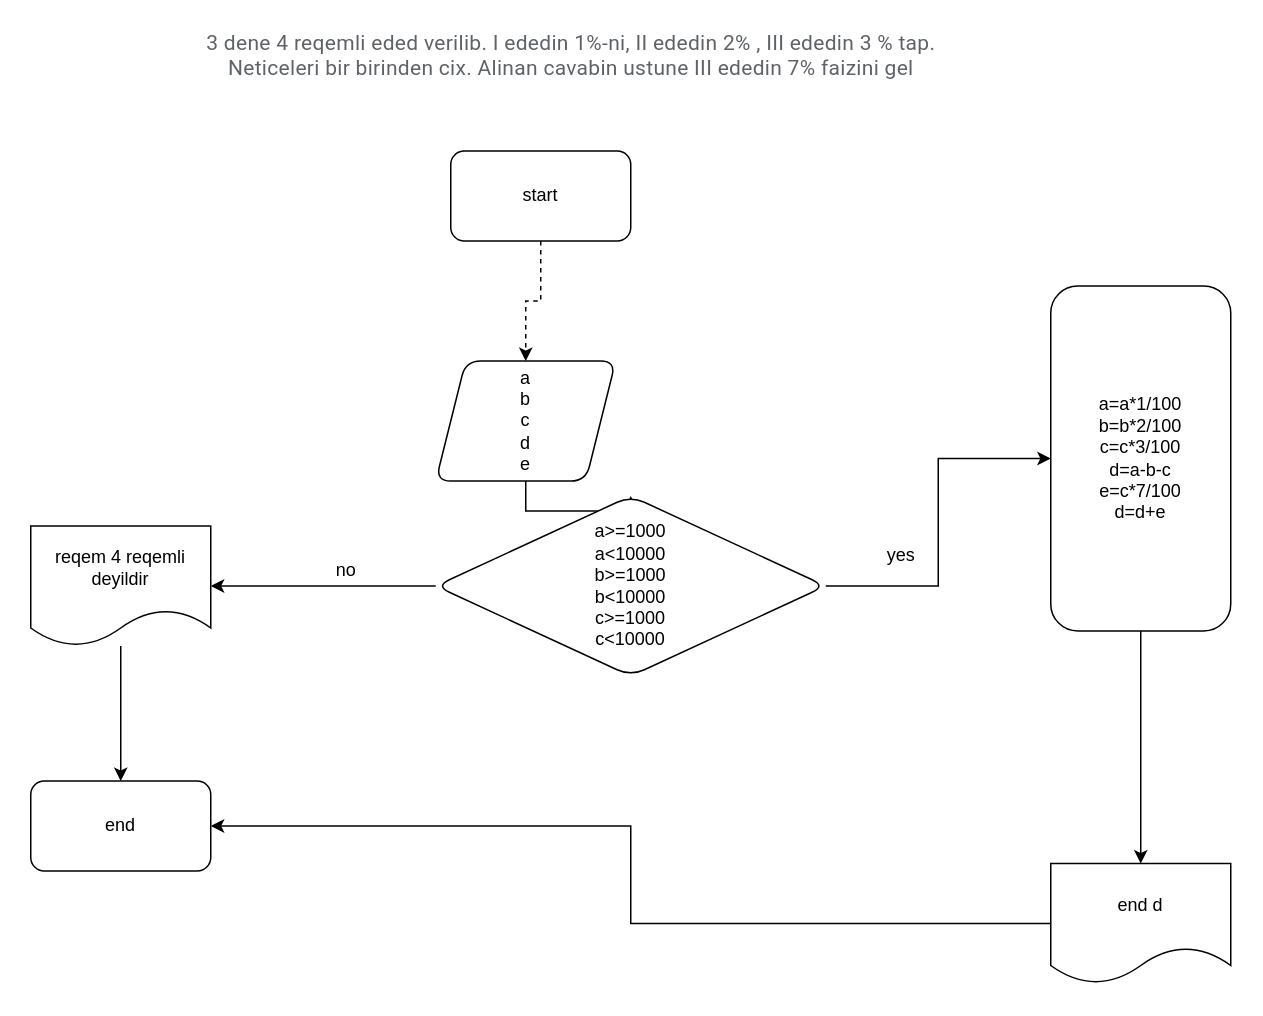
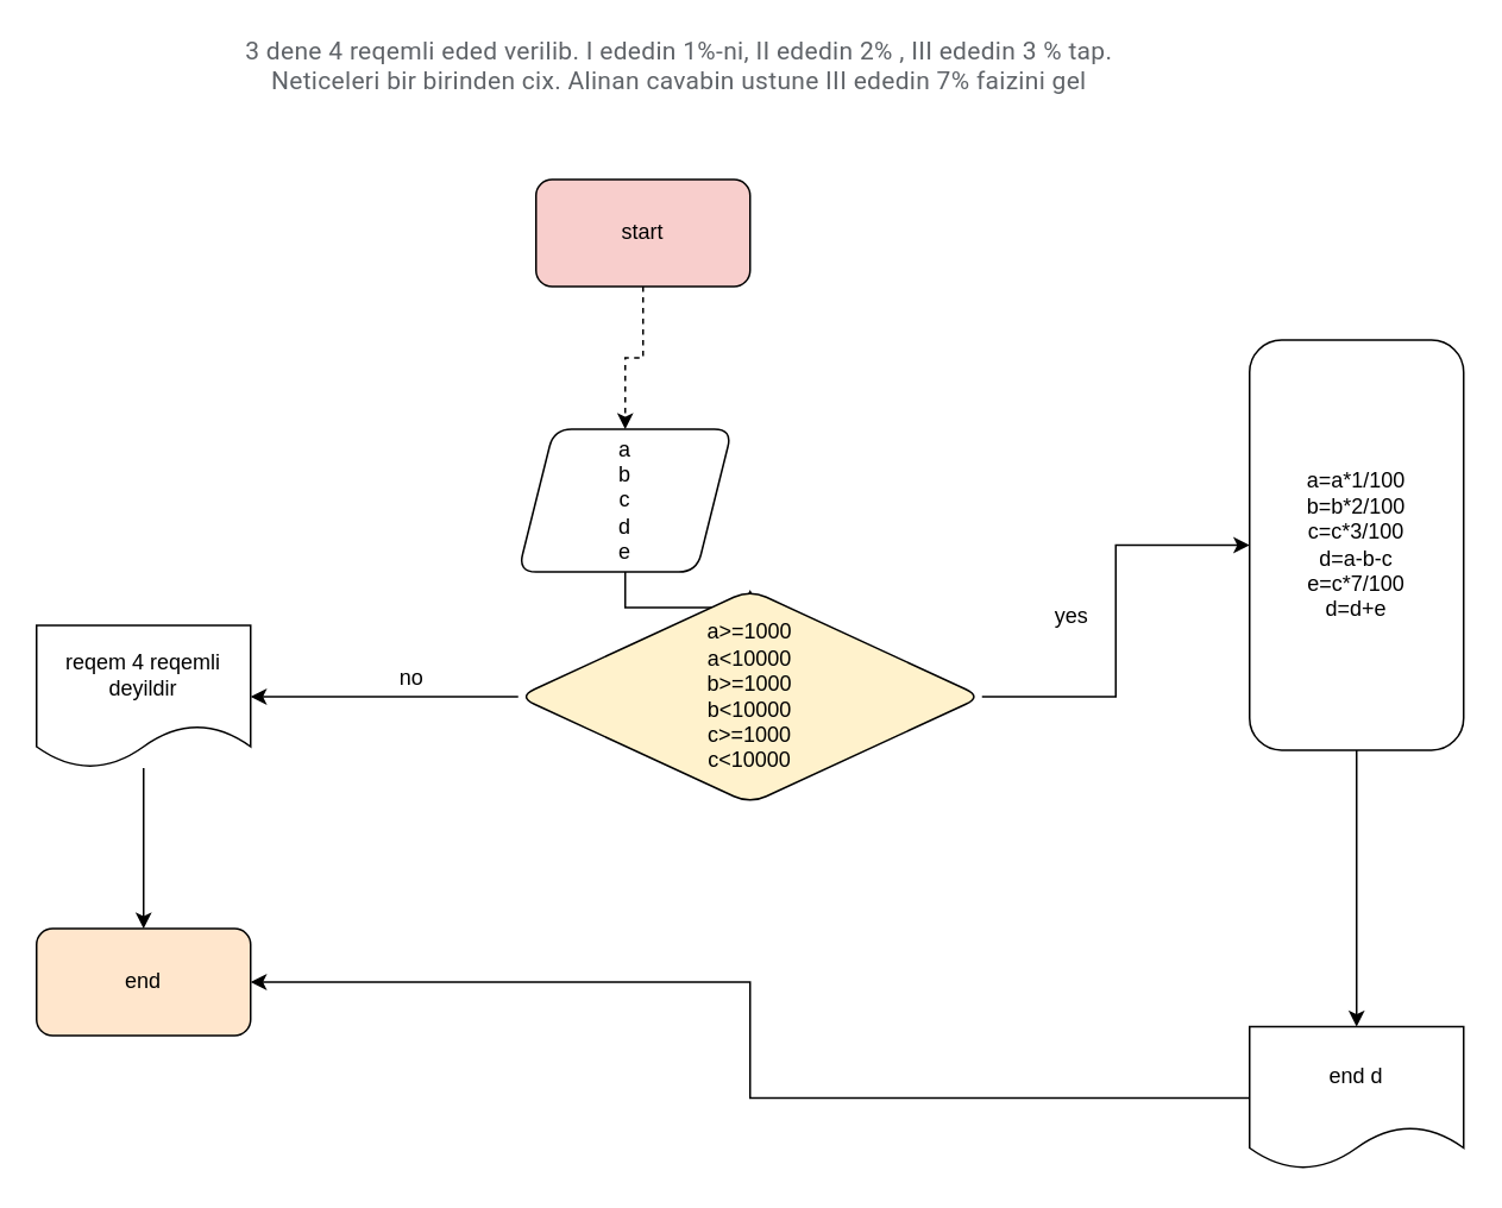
- <mxCell id="3" value="start" style="rounded=1;whiteSpace=wrap;html=1;" vertex="1" parent="1"><mxGeometry x="300" y="100" width="120" height="60" as="geometry" /></mxCell>
+ <mxCell id="3" value="start" style="rounded=1;whiteSpace=wrap;html=1;fillColor=#f8cecc;" vertex="1" parent="1"><mxGeometry x="300" y="100" width="120" height="60" as="geometry" /></mxCell>
- <mxCell id="15" value="yes" style="text;html=1;align=center;verticalAlign=middle;resizable=0;points=[];autosize=1;strokeColor=none;fillColor=none;" vertex="1" parent="1"><mxGeometry x="585" y="360" width="30" height="20" as="geometry" /></mxCell>
+ <mxCell id="15" value="yes" style="text;html=1;align=center;verticalAlign=middle;resizable=0;points=[];autosize=1;strokeColor=none;fillColor=none;" vertex="1" parent="1"><mxGeometry x="585" y="335" width="30" height="20" as="geometry" /></mxCell>
- <mxCell id="9" value="a&amp;gt;=1000&lt;br&gt;a&amp;lt;10000&lt;br&gt;b&amp;gt;=1000&lt;br&gt;b&amp;lt;10000&lt;br&gt;c&amp;gt;=1000&lt;br&gt;c&amp;lt;10000" style="rhombus;whiteSpace=wrap;html=1;rounded=1;" vertex="1" parent="1"><mxGeometry x="290" y="330" width="260" height="120" as="geometry" /></mxCell>
+ <mxCell id="9" value="a&amp;gt;=1000&lt;br&gt;a&amp;lt;10000&lt;br&gt;b&amp;gt;=1000&lt;br&gt;b&amp;lt;10000&lt;br&gt;c&amp;gt;=1000&lt;br&gt;c&amp;lt;10000" style="rhombus;whiteSpace=wrap;html=1;rounded=1;fillColor=#fff2cc;" vertex="1" parent="1"><mxGeometry x="290" y="330" width="260" height="120" as="geometry" /></mxCell>
- <mxCell id="18" value="end" style="whiteSpace=wrap;html=1;rounded=1;" vertex="1" parent="1"><mxGeometry x="20" y="520" width="120" height="60" as="geometry" /></mxCell>
+ <mxCell id="18" value="end" style="whiteSpace=wrap;html=1;rounded=1;fillColor=#ffe6cc;" vertex="1" parent="1"><mxGeometry x="20" y="520" width="120" height="60" as="geometry" /></mxCell>
